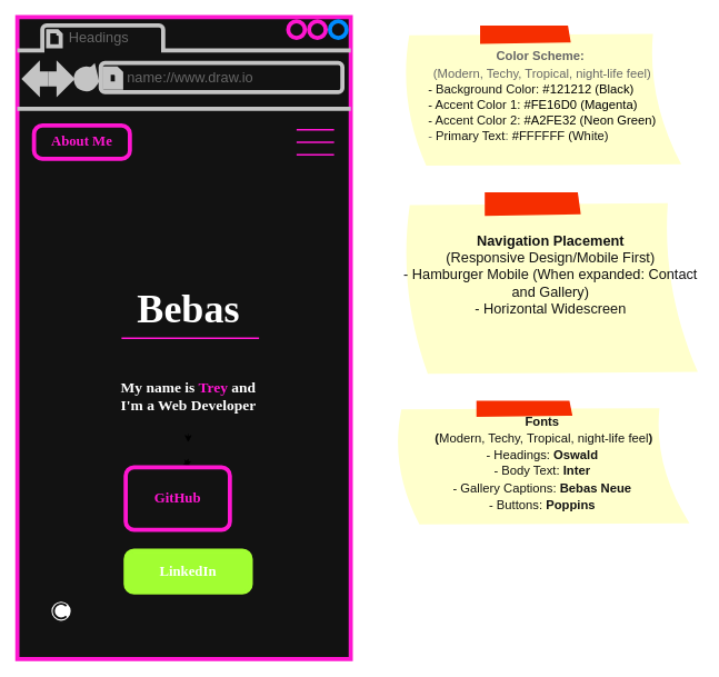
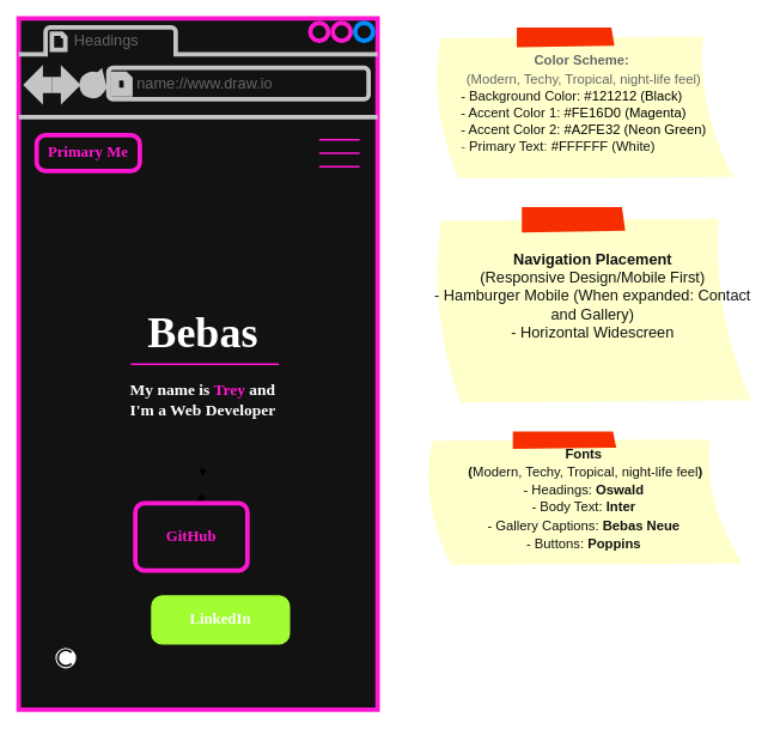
- <mxCell id="6" value="&lt;font style=&quot;color: rgb(254, 22, 208);&quot; face=&quot;Poppins&quot;&gt;About Me&lt;/font&gt;" style="strokeWidth=5;shadow=0;dashed=0;align=center;html=1;shape=mxgraph.mockup.buttons.button;strokeColor=#FE16D0;fontColor=#ffffff;mainText=;buttonStyle=round;fontSize=17;fontStyle=1;fillColor=#121212;whiteSpace=wrap;fontFamily=Oswald;fontSource=https%3A%2F%2Ffonts.googleapis.com%2Fcss%3Ffamily%3DOswald;" parent="2" vertex="1"><mxGeometry x="20" y="130" width="115" height="40" as="geometry" /></mxCell>
+ <mxCell id="6" value="&lt;font style=&quot;color: rgb(254, 22, 208);&quot; face=&quot;Poppins&quot;&gt;Primary Me&lt;/font&gt;" style="strokeWidth=5;shadow=0;dashed=0;align=center;html=1;shape=mxgraph.mockup.buttons.button;strokeColor=#FE16D0;fontColor=#ffffff;mainText=;buttonStyle=round;fontSize=17;fontStyle=1;fillColor=#121212;whiteSpace=wrap;fontFamily=Oswald;fontSource=https%3A%2F%2Ffonts.googleapis.com%2Fcss%3Ffamily%3DOswald;" parent="2" vertex="1"><mxGeometry x="20" y="130" width="115" height="40" as="geometry" /></mxCell>
- <mxCell id="16" value="&lt;h2&gt;&lt;font face=&quot;Oswald&quot; style=&quot;color: rgb(255, 255, 255);&quot;&gt;My name is &lt;/font&gt;&lt;font face=&quot;Oswald&quot; style=&quot;color: rgb(254, 22, 208);&quot;&gt;Trey&lt;/font&gt;&lt;font face=&quot;Oswald&quot; style=&quot;color: rgb(255, 255, 255);&quot;&gt; and I'm a Web Developer&lt;/font&gt;&lt;/h2&gt;" style="text;html=1;align=center;verticalAlign=middle;whiteSpace=wrap;rounded=0;" parent="2" vertex="1"><mxGeometry x="117.5" y="420" width="175" height="70" as="geometry" /></mxCell>
+ <mxCell id="16" value="&lt;h2&gt;&lt;font face=&quot;Oswald&quot; style=&quot;color: rgb(255, 255, 255);&quot;&gt;My name is &lt;/font&gt;&lt;font face=&quot;Oswald&quot; style=&quot;color: rgb(254, 22, 208);&quot;&gt;Trey&lt;/font&gt;&lt;font face=&quot;Oswald&quot; style=&quot;color: rgb(255, 255, 255);&quot;&gt; and I'm a Web Developer&lt;/font&gt;&lt;/h2&gt;" style="text;html=1;align=center;verticalAlign=middle;whiteSpace=wrap;rounded=0;" parent="2" vertex="1"><mxGeometry x="117.5" y="390" width="175" height="70" as="geometry" /></mxCell>
- <mxCell id="10" value="&lt;font data-font-src=&quot;https://fonts.googleapis.com/css?family=Poppins&quot; face=&quot;Poppins&quot;&gt;LinkedIn&lt;/font&gt;" style="strokeWidth=5;shadow=0;dashed=0;align=center;html=1;shape=mxgraph.mockup.buttons.button;strokeColor=#A2FE32;fontColor=#ffffff;mainText=;buttonStyle=round;fontSize=17;fontStyle=1;fillColor=#A2FE32;whiteSpace=wrap;labelBorderColor=none;" parent="2" vertex="1"><mxGeometry x="130" y="640" width="150" height="50" as="geometry" /></mxCell>
+ <mxCell id="10" value="&lt;font data-font-src=&quot;https://fonts.googleapis.com/css?family=Poppins&quot; face=&quot;Poppins&quot;&gt;LinkedIn&lt;/font&gt;" style="strokeWidth=5;shadow=0;dashed=0;align=center;html=1;shape=mxgraph.mockup.buttons.button;strokeColor=#A2FE32;fontColor=#ffffff;mainText=;buttonStyle=round;fontSize=17;fontStyle=1;fillColor=#A2FE32;whiteSpace=wrap;labelBorderColor=none;" parent="2" vertex="1"><mxGeometry x="150" y="645" width="150" height="50" as="geometry" /></mxCell>
